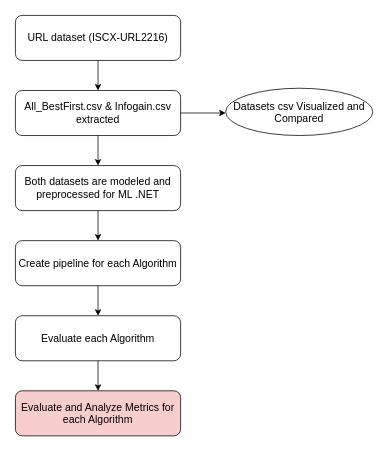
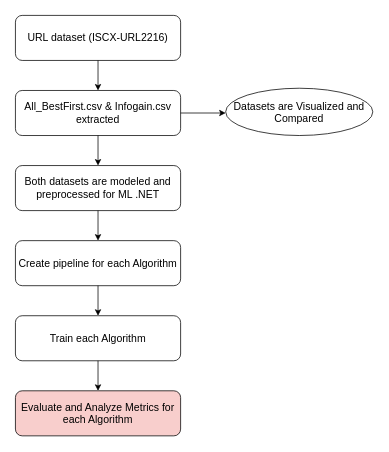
- <mxCell id="8" value="&lt;font style=&quot;font-size: 14px&quot;&gt;Datasets csv Visualized and Compared&lt;/font&gt;" style="ellipse;whiteSpace=wrap;html=1;" vertex="1" parent="1"><mxGeometry x="300" y="117" width="196" height="63" as="geometry" /></mxCell>
+ <mxCell id="8" value="&lt;font style=&quot;font-size: 14px&quot;&gt;Datasets are Visualized and Compared&lt;/font&gt;" style="ellipse;whiteSpace=wrap;html=1;" vertex="1" parent="1"><mxGeometry x="300" y="117" width="196" height="63" as="geometry" /></mxCell>
- <mxCell id="11" value="&lt;span style=&quot;font-size: 14px&quot;&gt;Evaluate each Algorithm&lt;/span&gt;" style="rounded=1;whiteSpace=wrap;html=1;" vertex="1" parent="1"><mxGeometry x="20" y="420" width="220" height="60" as="geometry" /></mxCell>
+ <mxCell id="11" value="&lt;span style=&quot;font-size: 14px&quot;&gt;Train each Algorithm&lt;/span&gt;" style="rounded=1;whiteSpace=wrap;html=1;" vertex="1" parent="1"><mxGeometry x="20" y="420" width="220" height="60" as="geometry" /></mxCell>
